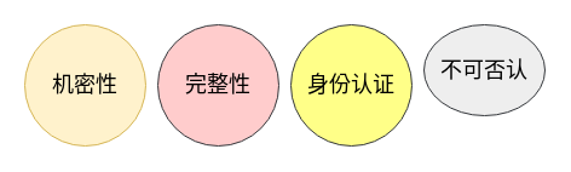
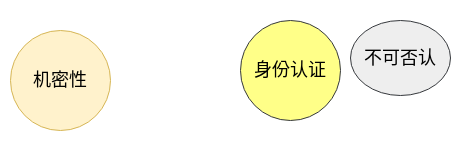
- <mxCell id="2" value="机密性" style="ellipse;whiteSpace=wrap;html=1;aspect=fixed;fillColor=#fff2cc;strokeColor=#d6b656;fontSize=18;" vertex="1" parent="1"><mxGeometry x="20" y="20" width="100" height="100" as="geometry" /></mxCell>
+ <mxCell id="2" value="机密性" style="ellipse;whiteSpace=wrap;html=1;aspect=fixed;fillColor=#fff2cc;strokeColor=#d6b656;fontSize=18;" vertex="1" parent="1"><mxGeometry x="10" y="30" width="100" height="100" as="geometry" /></mxCell>
- <mxCell id="5" value="完整性" style="ellipse;whiteSpace=wrap;html=1;aspect=fixed;fillColor=#ffcccc;strokeColor=#36393d;fontSize=18;" vertex="1" parent="1"><mxGeometry x="130" y="20" width="100" height="100" as="geometry" /></mxCell>
